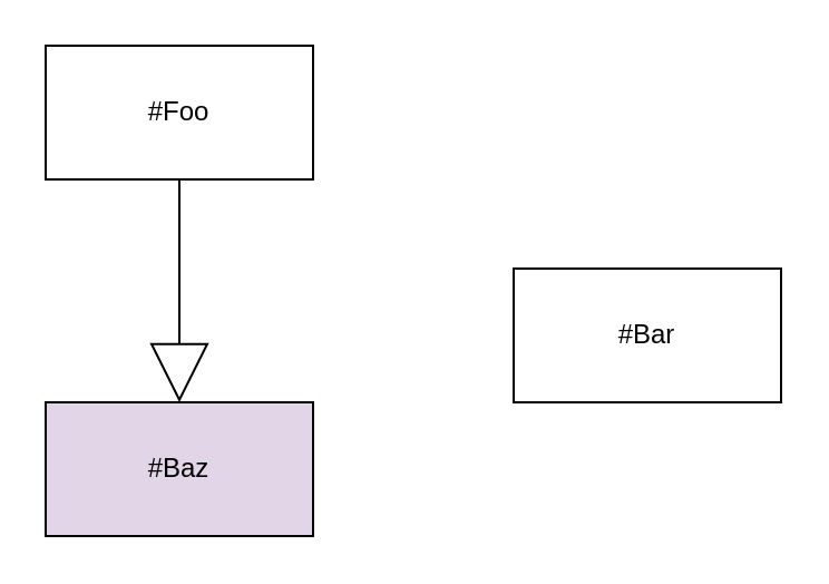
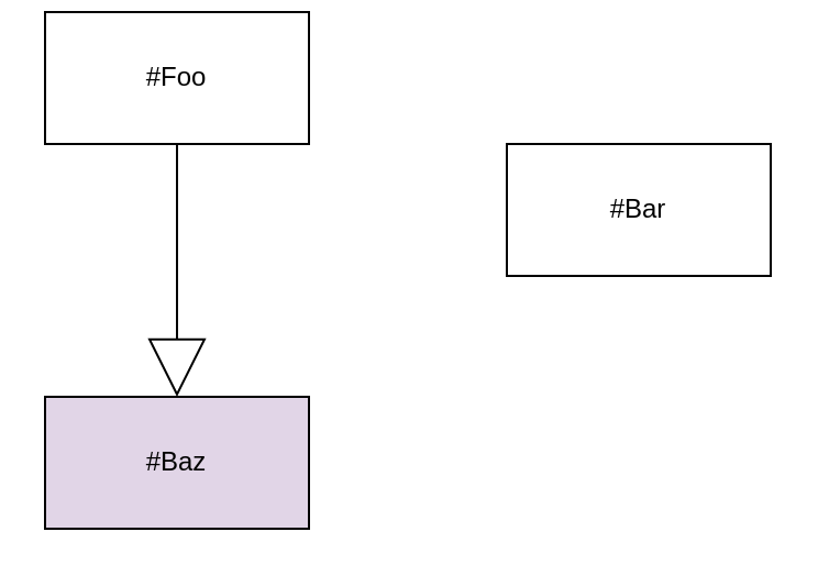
- <mxCell id="4" value="#Foo" style="whiteSpace=wrap;html=1;" vertex="1" parent="1"><mxGeometry x="20" y="20" width="120" height="60" as="geometry" /></mxCell>
+ <mxCell id="4" value="#Foo" style="whiteSpace=wrap;html=1;" vertex="1" parent="1"><mxGeometry x="20" y="5" width="120" height="60" as="geometry" /></mxCell>
- <mxCell id="5" value="#Bar" style="whiteSpace=wrap;html=1;" vertex="1" parent="1"><mxGeometry x="230" y="120" width="120" height="60" as="geometry" /></mxCell>
+ <mxCell id="5" value="#Bar" style="whiteSpace=wrap;html=1;" vertex="1" parent="1"><mxGeometry x="230" y="65" width="120" height="60" as="geometry" /></mxCell>
